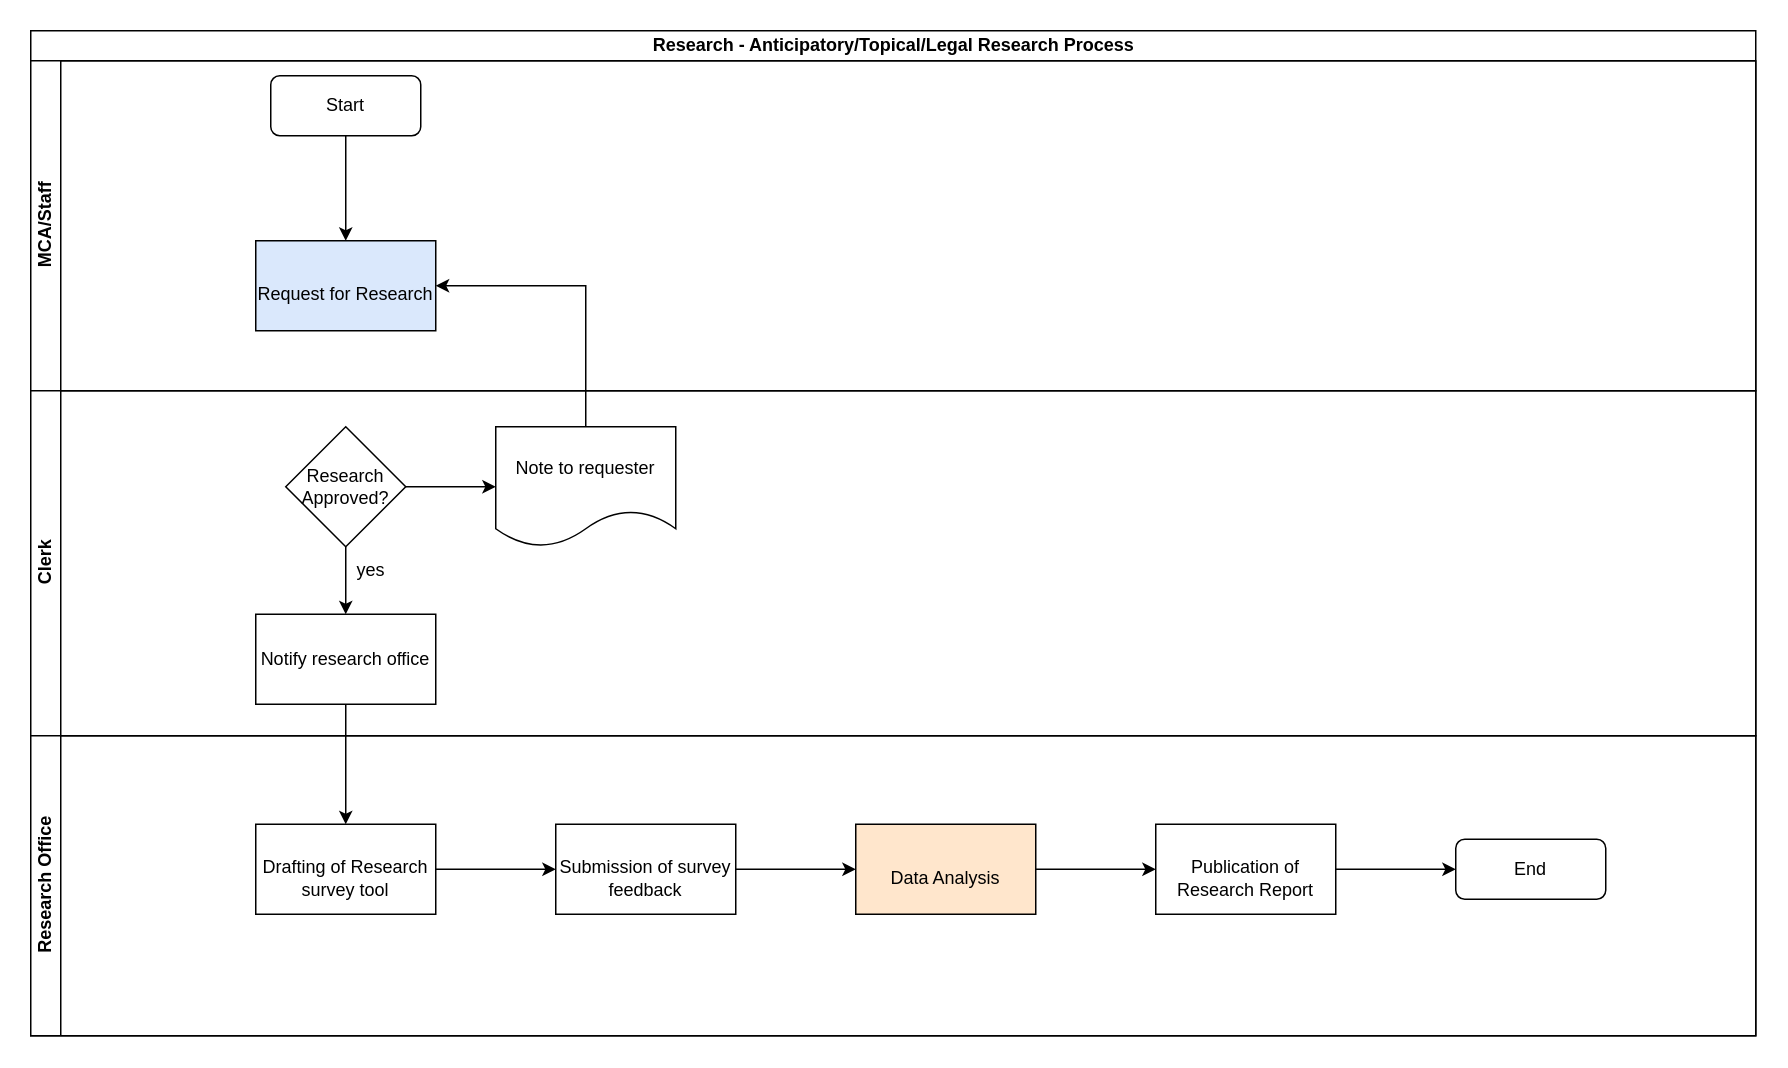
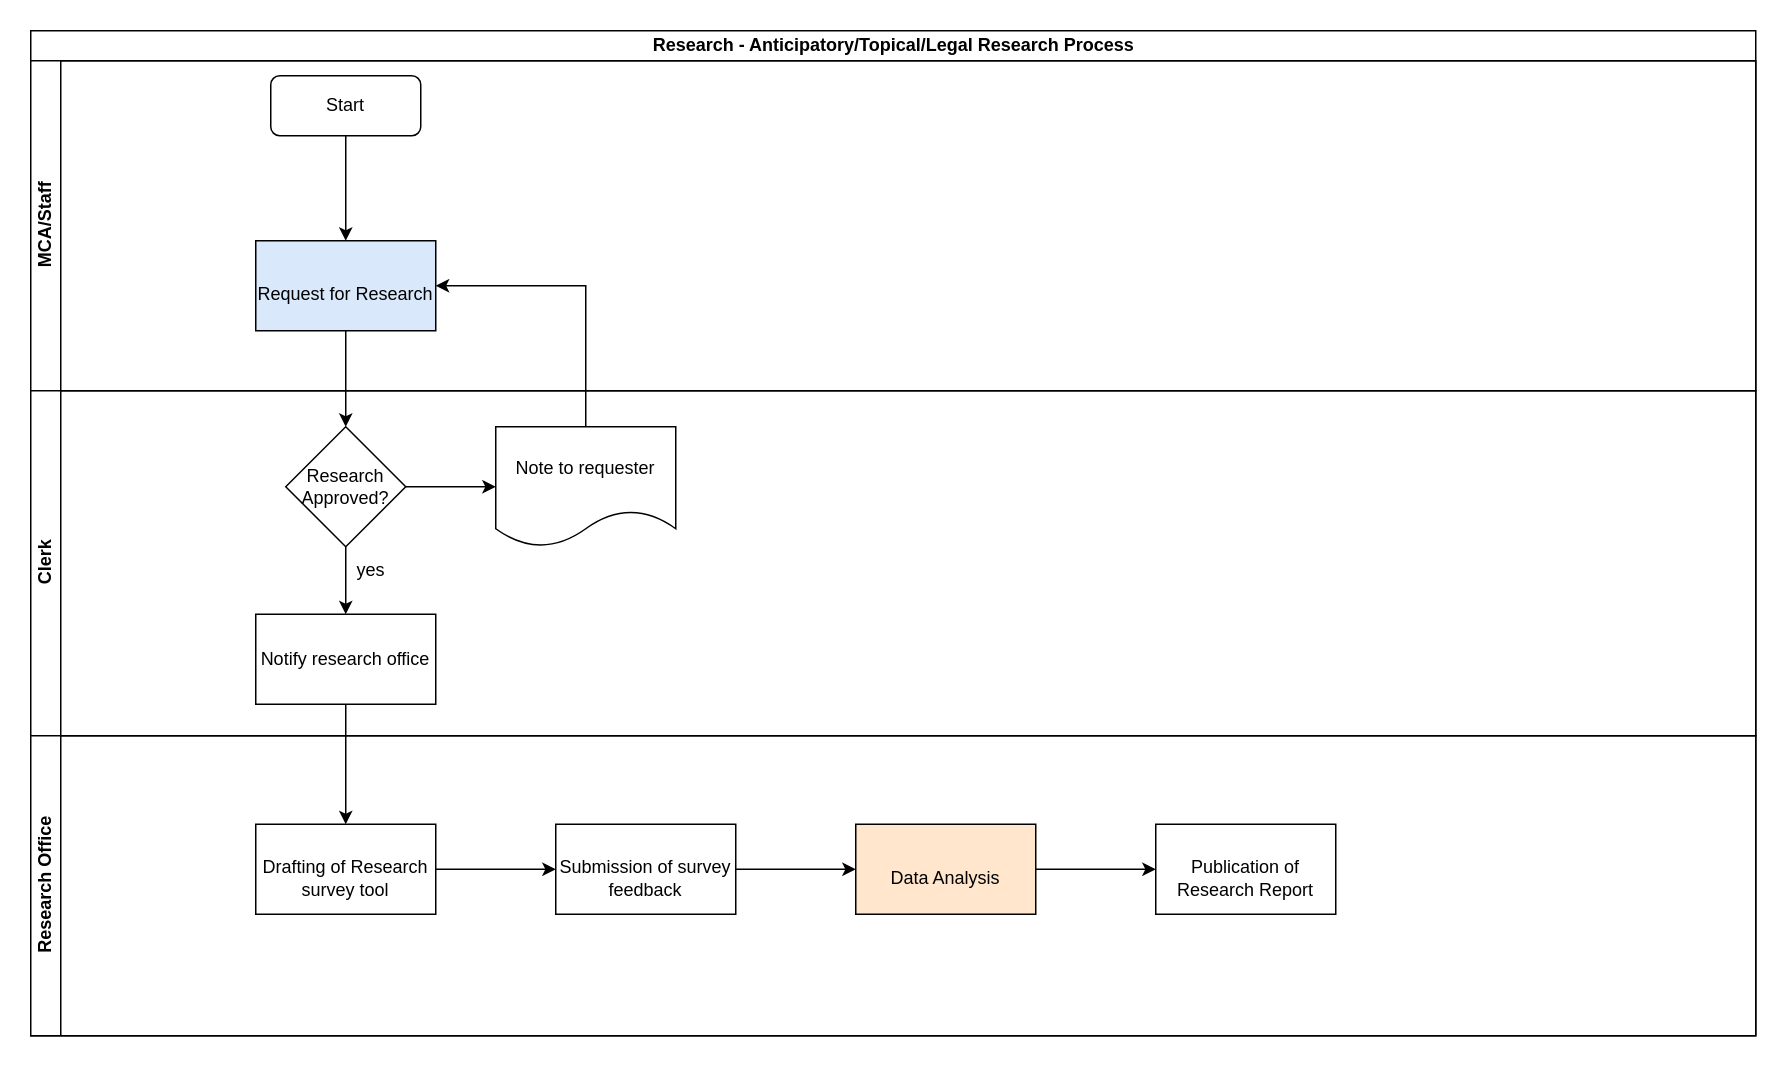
+ <mxCell id="15" value="" style="edgeStyle=orthogonalEdgeStyle;rounded=0;orthogonalLoop=1;jettySize=auto;html=1;" edge="1" parent="2" source="5" target="8"><mxGeometry relative="1" as="geometry" /></mxCell>
- <mxCell id="22" value="" style="edgeStyle=orthogonalEdgeStyle;rounded=0;orthogonalLoop=1;jettySize=auto;html=1;entryX=0;entryY=0.5;entryDx=0;entryDy=0;" edge="1" parent="1" source="23" target="14"><mxGeometry relative="1" as="geometry"><mxPoint x="990" y="579" as="targetPoint" /></mxGeometry></mxCell>
- <mxCell id="14" value="End" style="rounded=1;whiteSpace=wrap;html=1;" vertex="1" parent="12"><mxGeometry x="950" y="69" width="100" height="40" as="geometry" /></mxCell>
